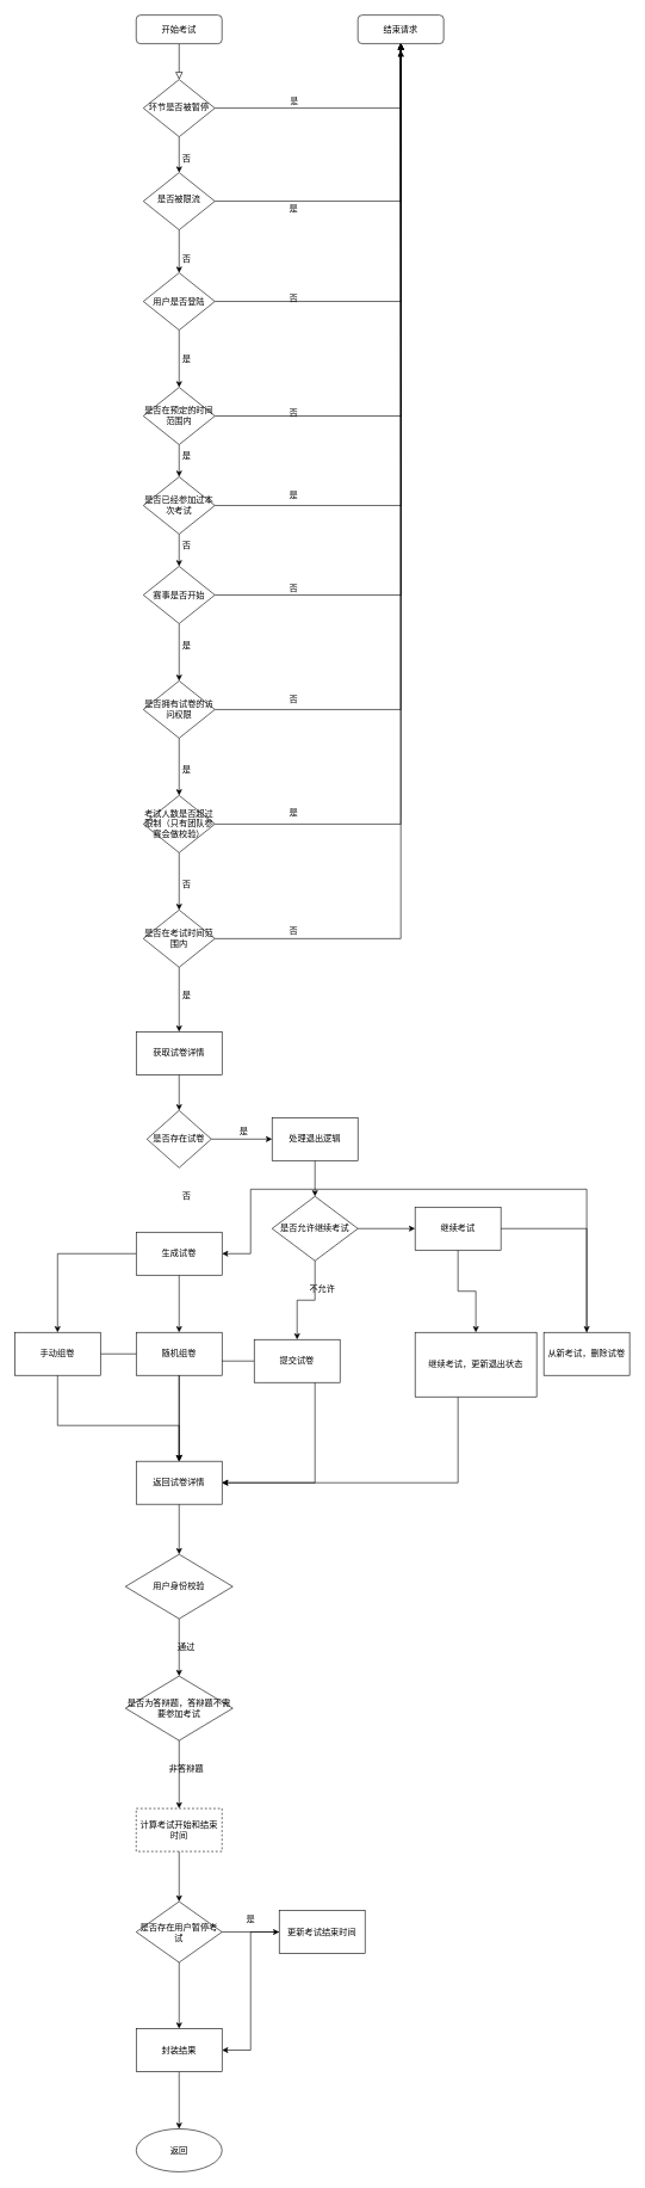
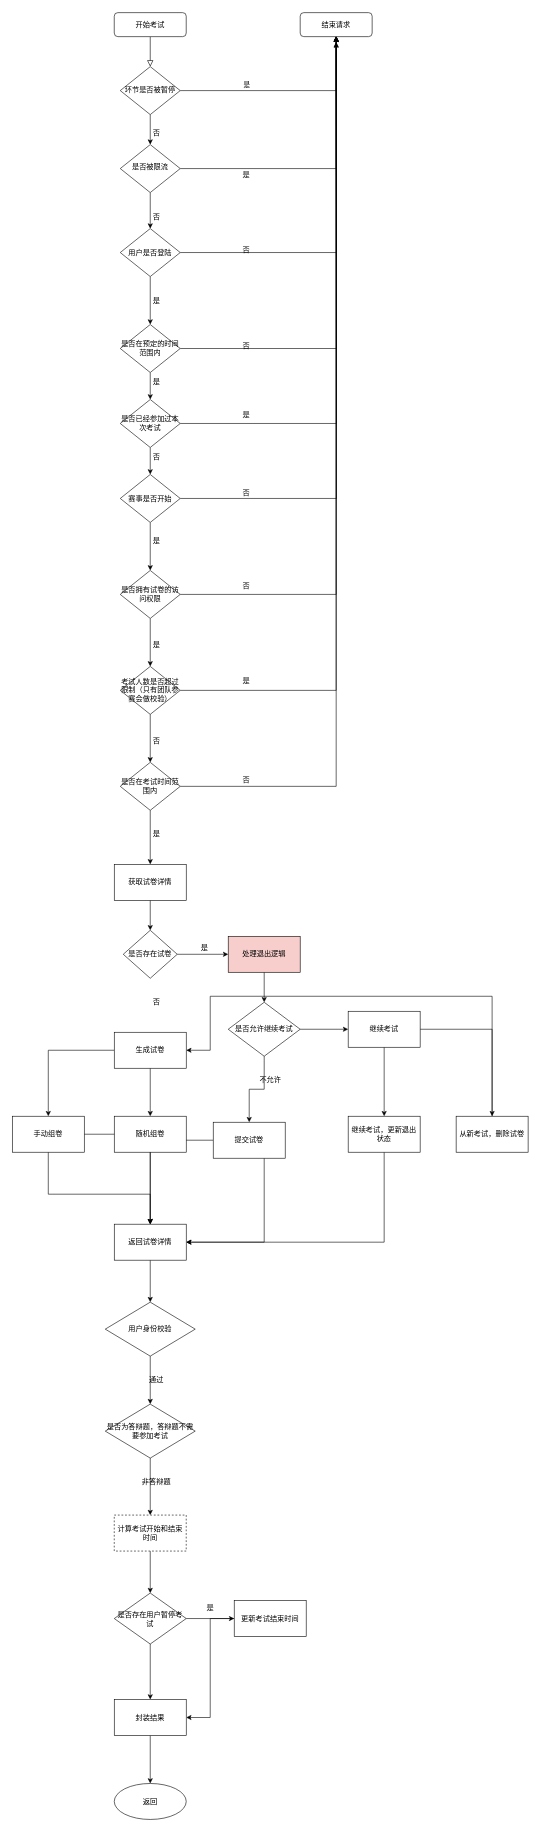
- <mxCell id="55" value="处理退出逻辑" style="whiteSpace=wrap;html=1;" vertex="1" parent="1"><mxGeometry x="380" y="1560" width="120" height="60" as="geometry" /></mxCell>
+ <mxCell id="55" value="处理退出逻辑" style="whiteSpace=wrap;html=1;fillColor=#f8cecc;" vertex="1" parent="1"><mxGeometry x="380" y="1560" width="120" height="60" as="geometry" /></mxCell>
- <mxCell id="78" value="继续考试，更新退出状态" style="whiteSpace=wrap;html=1;" vertex="1" parent="1"><mxGeometry x="580" y="1860" width="170" height="90" as="geometry" /></mxCell>
+ <mxCell id="78" value="继续考试，更新退出状态" style="whiteSpace=wrap;html=1;" vertex="1" parent="1"><mxGeometry x="580" y="1860" width="120" height="60" as="geometry" /></mxCell>
